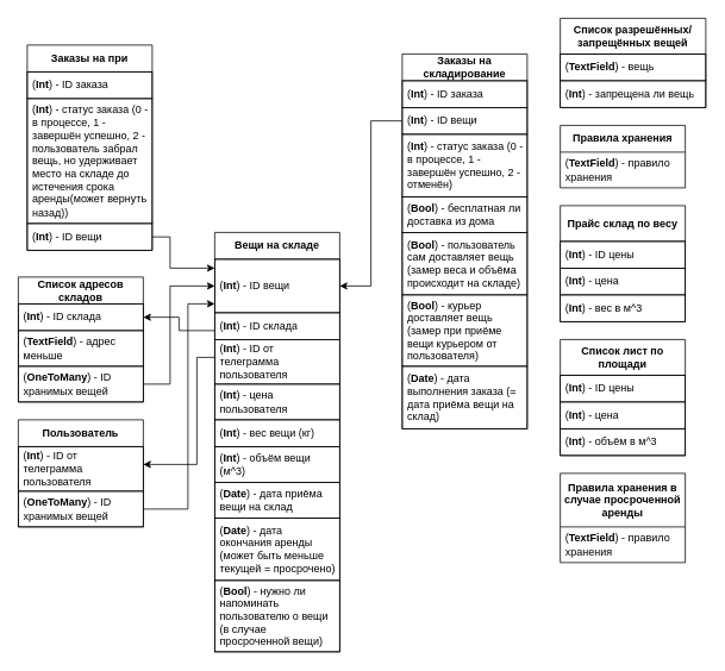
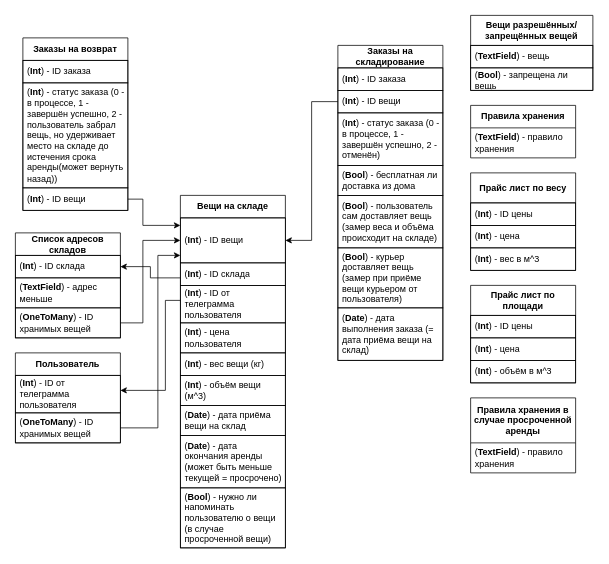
- <mxCell id="7" value="&lt;b&gt;Список разрешённых/запрещённых вещей&lt;/b&gt;&lt;span id=&quot;docs-internal-guid-b7a3c7dd-7fff-b70e-6793-cf2a021fd5f9&quot;&gt;&lt;/span&gt;&lt;span id=&quot;docs-internal-guid-b7a3c7dd-7fff-b70e-6793-cf2a021fd5f9&quot;&gt;&lt;/span&gt;" style="swimlane;fontStyle=0;childLayout=stackLayout;horizontal=1;startSize=40;horizontalStack=0;resizeParent=1;resizeParentMax=0;resizeLast=0;collapsible=1;marginBottom=0;whiteSpace=wrap;html=1;" vertex="1" parent="1"><mxGeometry x="627" width="163" height="100" as="geometry" y="20" /></mxCell>
+ <mxCell id="7" value="&lt;b&gt;Вещи разрешённых/запрещённых вещей&lt;/b&gt;&lt;span id=&quot;docs-internal-guid-b7a3c7dd-7fff-b70e-6793-cf2a021fd5f9&quot;&gt;&lt;/span&gt;&lt;span id=&quot;docs-internal-guid-b7a3c7dd-7fff-b70e-6793-cf2a021fd5f9&quot;&gt;&lt;/span&gt;" style="swimlane;fontStyle=0;childLayout=stackLayout;horizontal=1;startSize=40;horizontalStack=0;resizeParent=1;resizeParentMax=0;resizeLast=0;collapsible=1;marginBottom=0;whiteSpace=wrap;html=1;" vertex="1" parent="1"><mxGeometry x="627" width="163" height="100" as="geometry" y="20" /></mxCell>
- <mxCell id="22" value="&lt;b&gt;Заказы на при&lt;/b&gt;" style="swimlane;fontStyle=0;childLayout=stackLayout;horizontal=1;startSize=30;horizontalStack=0;resizeParent=1;resizeParentMax=0;resizeLast=0;collapsible=1;marginBottom=0;whiteSpace=wrap;html=1;" vertex="1" parent="1"><mxGeometry x="30" y="50" width="140" height="230" as="geometry" /></mxCell>
+ <mxCell id="22" value="&lt;b&gt;Заказы на возврат&lt;/b&gt;" style="swimlane;fontStyle=0;childLayout=stackLayout;horizontal=1;startSize=30;horizontalStack=0;resizeParent=1;resizeParentMax=0;resizeLast=0;collapsible=1;marginBottom=0;whiteSpace=wrap;html=1;" vertex="1" parent="1"><mxGeometry x="30" y="50" width="140" height="230" as="geometry" /></mxCell>
- <mxCell id="9" value="(&lt;b&gt;Int&lt;/b&gt;) - запрещена ли вещь" style="text;strokeColor=default;fillColor=none;align=left;verticalAlign=middle;spacingLeft=4;spacingRight=4;overflow=hidden;points=[[0,0.5],[1,0.5]];portConstraint=eastwest;rotatable=0;whiteSpace=wrap;html=1;" vertex="1" parent="7"><mxGeometry y="70" width="163" height="30" as="geometry" /></mxCell>
+ <mxCell id="9" value="(&lt;b&gt;Bool&lt;/b&gt;) - запрещена ли вещь" style="text;strokeColor=default;fillColor=none;align=left;verticalAlign=middle;spacingLeft=4;spacingRight=4;overflow=hidden;points=[[0,0.5],[1,0.5]];portConstraint=eastwest;rotatable=0;whiteSpace=wrap;html=1;" vertex="1" parent="7"><mxGeometry y="70" width="163" height="30" as="geometry" /></mxCell>
- <mxCell id="30" value="&lt;b&gt;Прайс склад по весу&lt;/b&gt;" style="swimlane;fontStyle=0;childLayout=stackLayout;horizontal=1;startSize=40;horizontalStack=0;resizeParent=1;resizeParentMax=0;resizeLast=0;collapsible=1;marginBottom=0;whiteSpace=wrap;html=1;" vertex="1" parent="1"><mxGeometry x="627" y="230" width="140" height="130" as="geometry" /></mxCell>
+ <mxCell id="30" value="&lt;b&gt;Прайс лист по весу&lt;/b&gt;" style="swimlane;fontStyle=0;childLayout=stackLayout;horizontal=1;startSize=40;horizontalStack=0;resizeParent=1;resizeParentMax=0;resizeLast=0;collapsible=1;marginBottom=0;whiteSpace=wrap;html=1;" vertex="1" parent="1"><mxGeometry x="627" y="230" width="140" height="130" as="geometry" /></mxCell>
- <mxCell id="26" value="&lt;b&gt;Список лист по площади&lt;/b&gt;" style="swimlane;fontStyle=0;childLayout=stackLayout;horizontal=1;startSize=40;horizontalStack=0;resizeParent=1;resizeParentMax=0;resizeLast=0;collapsible=1;marginBottom=0;whiteSpace=wrap;html=1;" vertex="1" parent="1"><mxGeometry x="627" y="380" width="140" height="130" as="geometry" /></mxCell>
+ <mxCell id="26" value="&lt;b&gt;Прайс лист по площади&lt;/b&gt;" style="swimlane;fontStyle=0;childLayout=stackLayout;horizontal=1;startSize=40;horizontalStack=0;resizeParent=1;resizeParentMax=0;resizeLast=0;collapsible=1;marginBottom=0;whiteSpace=wrap;html=1;" vertex="1" parent="1"><mxGeometry x="627" y="380" width="140" height="130" as="geometry" /></mxCell>
